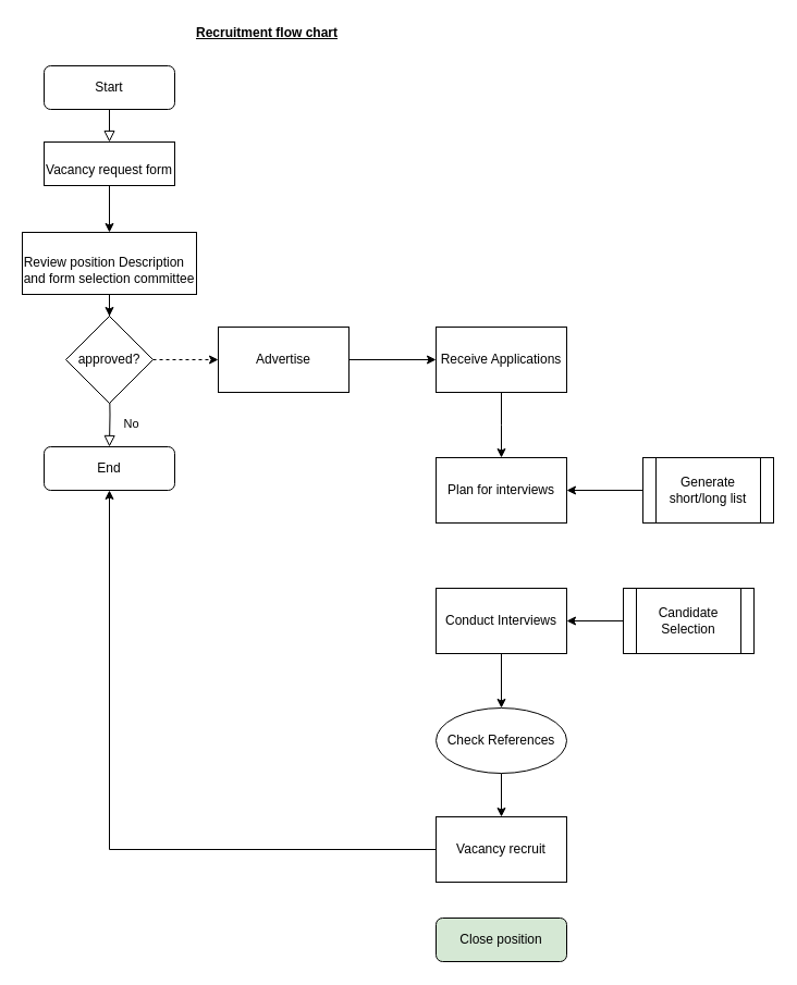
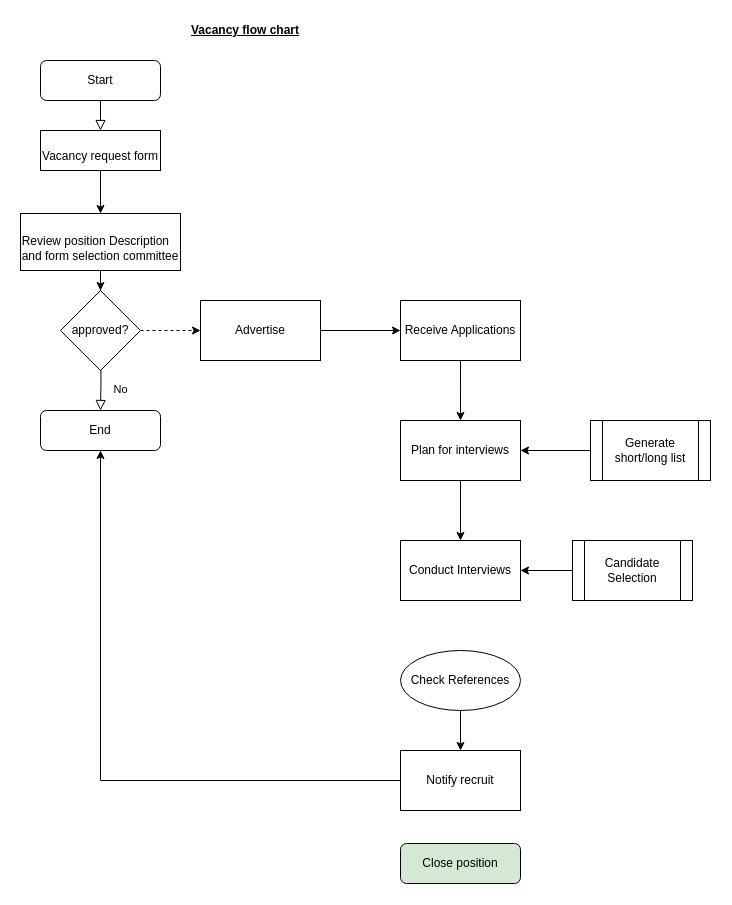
- <mxCell id="28" value="Recruitment flow chart" style="text;html=1;strokeColor=none;fillColor=none;align=center;verticalAlign=middle;whiteSpace=wrap;rounded=0;fontStyle=5" vertex="1" parent="1"><mxGeometry x="160" y="20" width="170" height="20" as="geometry" /></mxCell>
+ <mxCell id="28" value="Vacancy flow chart" style="text;html=1;strokeColor=none;fillColor=none;align=center;verticalAlign=middle;whiteSpace=wrap;rounded=0;fontStyle=5" vertex="1" parent="1"><mxGeometry x="160" y="20" width="170" height="20" as="geometry" /></mxCell>
+ <mxCell id="17" value="" style="edgeStyle=orthogonalEdgeStyle;rounded=0;orthogonalLoop=1;jettySize=auto;html=0;" edge="1" parent="1" source="18" target="20"><mxGeometry relative="1" as="geometry" /></mxCell>
- <mxCell id="19" value="" style="edgeStyle=orthogonalEdgeStyle;rounded=0;orthogonalLoop=1;jettySize=auto;html=0;" edge="1" parent="1" source="20" target="22"><mxGeometry relative="1" as="geometry" /></mxCell>
- <mxCell id="24" value="Vacancy recruit" style="whiteSpace=wrap;html=1;" vertex="1" parent="1"><mxGeometry x="400" y="750" width="120" height="60" as="geometry" /></mxCell>
+ <mxCell id="24" value="Notify recruit" style="whiteSpace=wrap;html=1;" vertex="1" parent="1"><mxGeometry x="400" y="750" width="120" height="60" as="geometry" /></mxCell>
